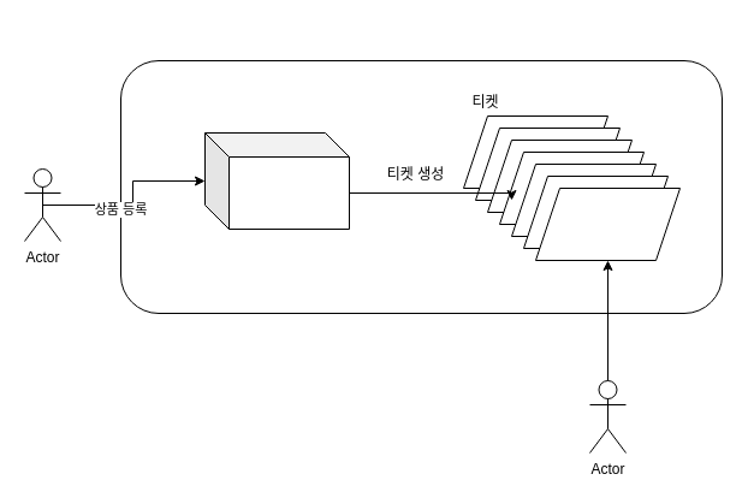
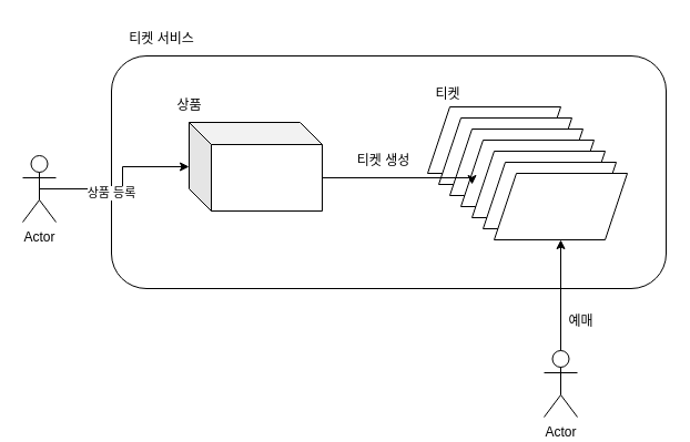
+ <mxCell id="16" value="티켓 서비스" style="text;html=1;align=center;verticalAlign=middle;resizable=0;points=[];autosize=1;strokeColor=none;fillColor=none;" vertex="1" parent="1"><mxGeometry x="100" y="20" width="90" height="30" as="geometry" /></mxCell>
+ <mxCell id="19" value="상품" style="text;html=1;align=center;verticalAlign=middle;resizable=0;points=[];autosize=1;strokeColor=none;fillColor=none;" vertex="1" parent="17"><mxGeometry width="50" height="30" as="geometry" /></mxCell>
+ <mxCell id="24" value="예매" style="text;html=1;align=center;verticalAlign=middle;resizable=0;points=[];autosize=1;strokeColor=none;fillColor=none;" vertex="1" parent="1"><mxGeometry x="498" y="275" width="50" height="30" as="geometry" /></mxCell>
